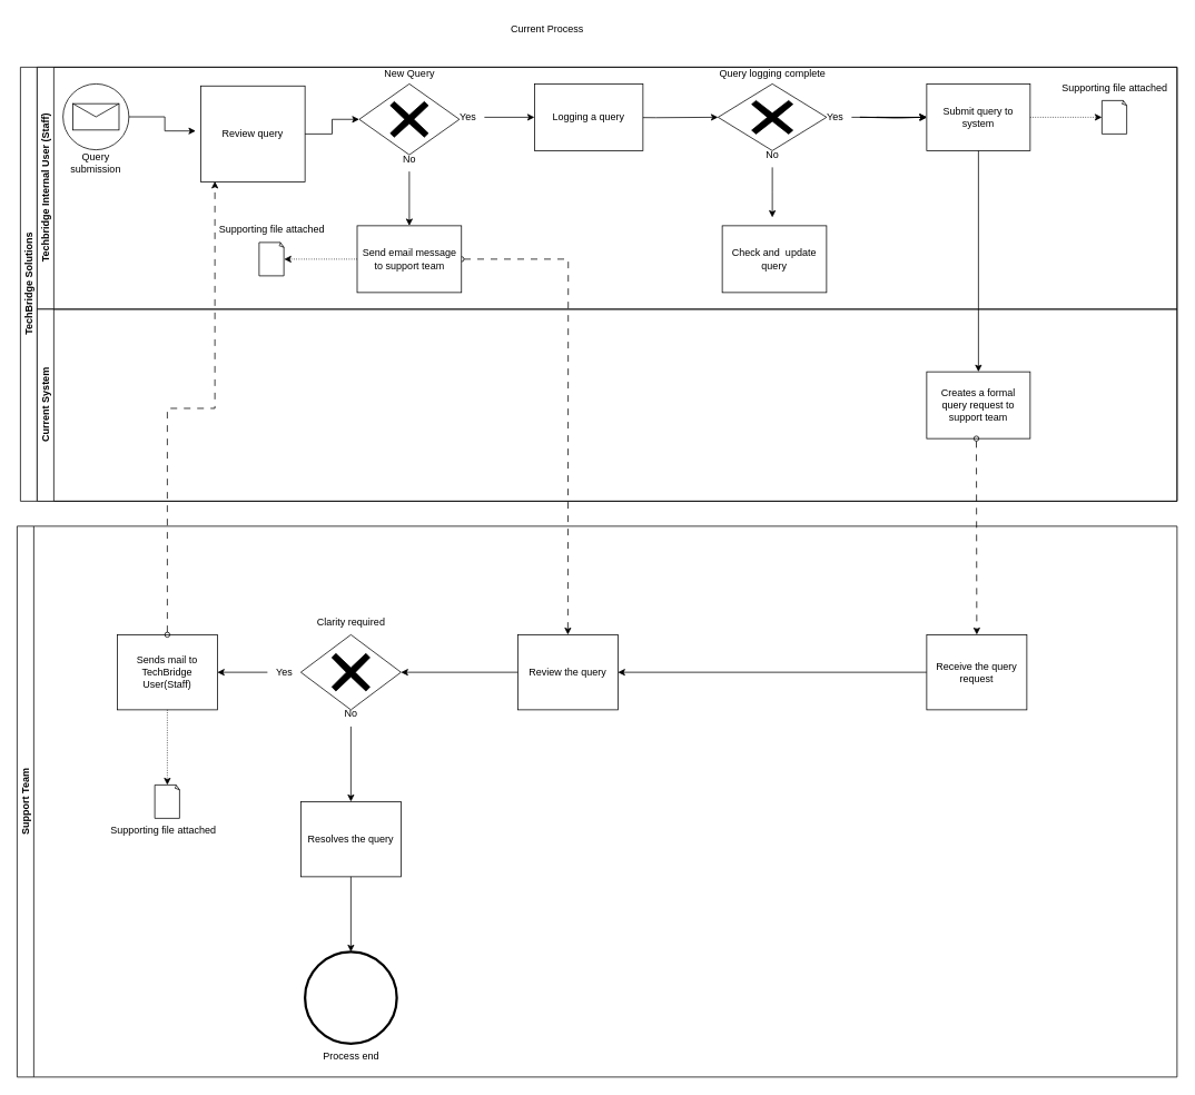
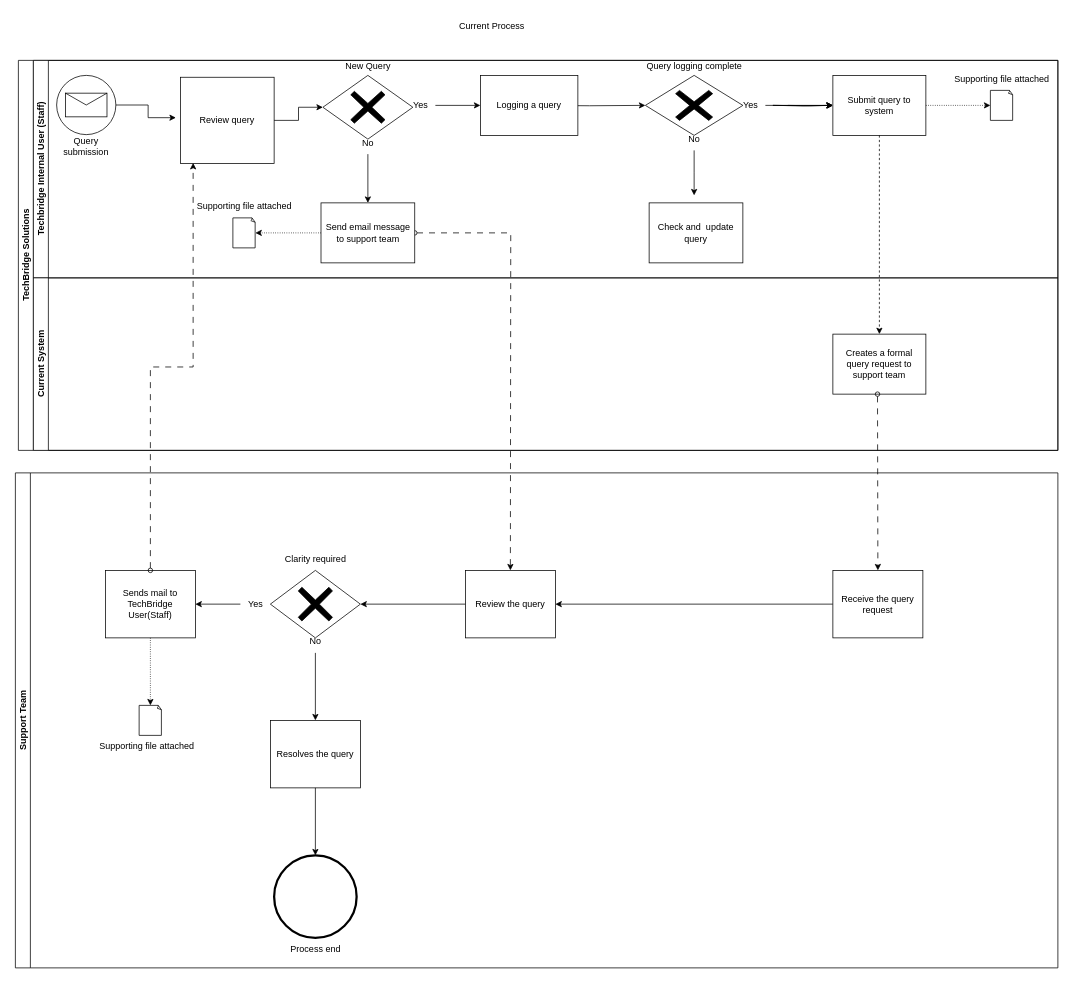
- <mxCell id="38" style="edgeStyle=orthogonalEdgeStyle;rounded=0;orthogonalLoop=1;jettySize=auto;html=1;entryX=0.5;entryY=0;entryDx=0;entryDy=0;startArrow=none;startFill=0;" edge="1" parent="2" source="24" target="37"><mxGeometry relative="1" as="geometry" /></mxCell>
+ <mxCell id="38" style="edgeStyle=orthogonalEdgeStyle;rounded=0;orthogonalLoop=1;jettySize=auto;html=1;entryX=0.5;entryY=0;entryDx=0;entryDy=0;startArrow=none;startFill=0;dashed=1;" edge="1" parent="2" source="24" target="37"><mxGeometry relative="1" as="geometry" /></mxCell>
